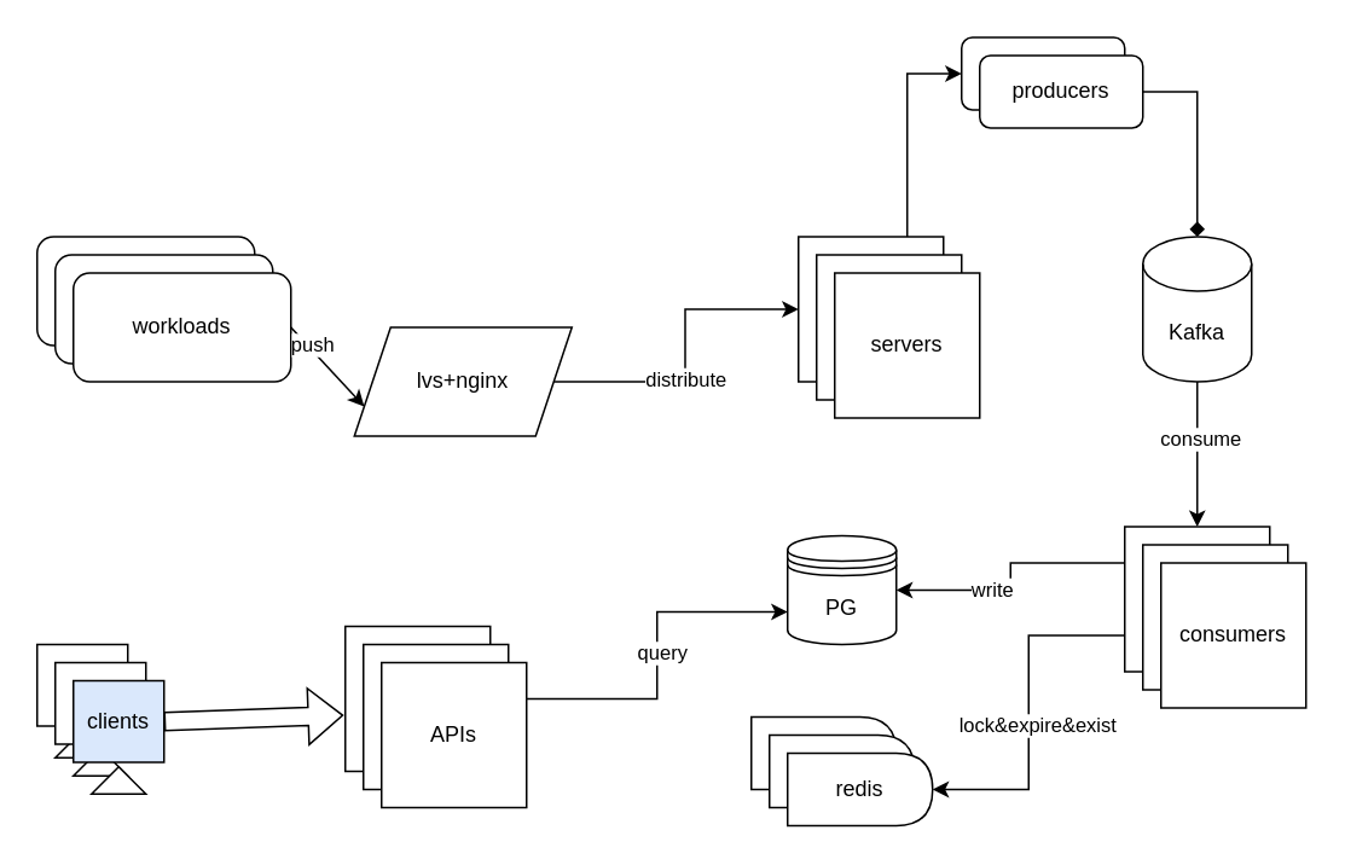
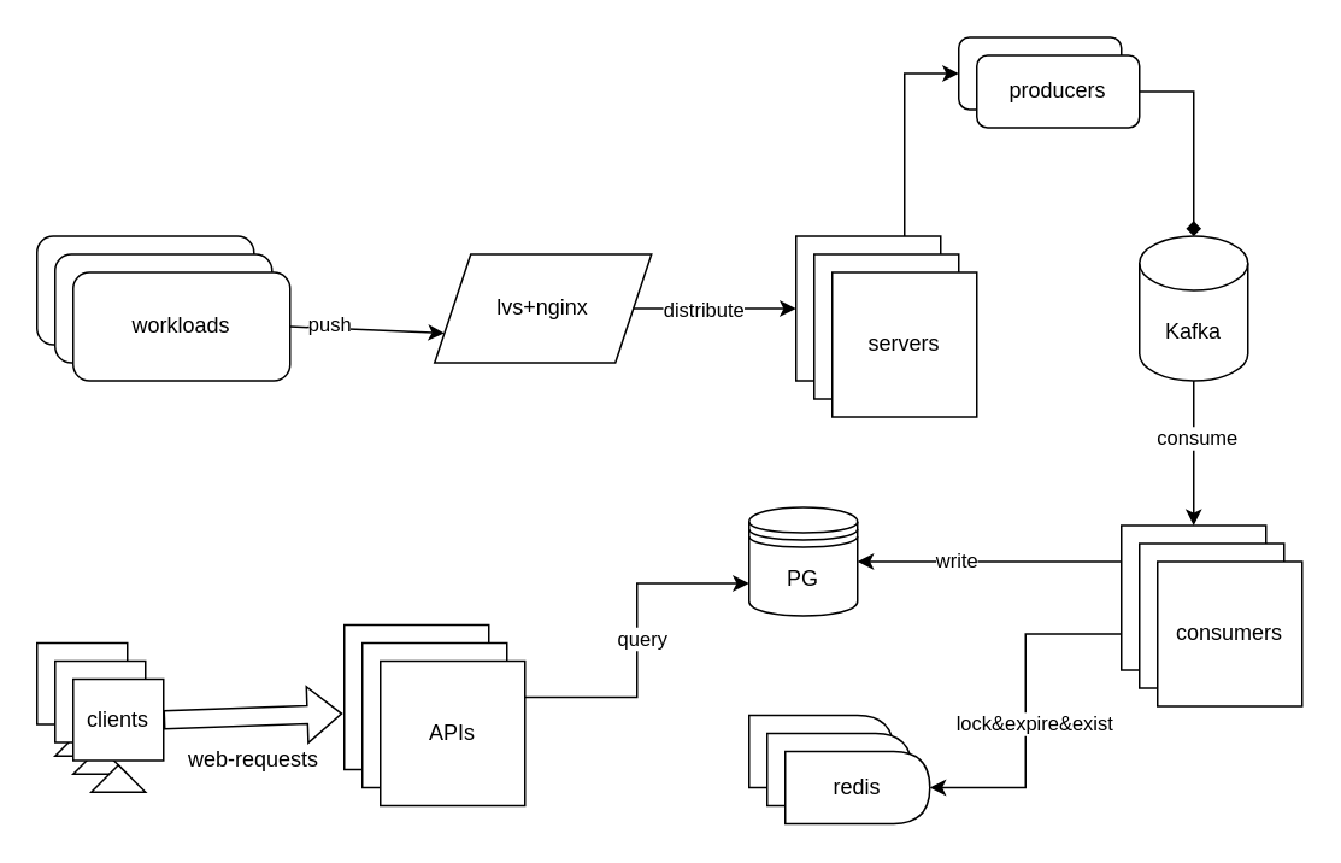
- <mxCell id="7" value="lvs+nginx" style="shape=parallelogram;perimeter=parallelogramPerimeter;whiteSpace=wrap;html=1;fixedSize=1;" parent="1" vertex="1"><mxGeometry x="195" y="180" width="120" height="60" as="geometry" /></mxCell>
+ <mxCell id="7" value="lvs+nginx" style="shape=parallelogram;perimeter=parallelogramPerimeter;whiteSpace=wrap;html=1;fixedSize=1;" parent="1" vertex="1"><mxGeometry x="240" y="140" width="120" height="60" as="geometry" /></mxCell>
- <mxCell id="22" value="PG" style="shape=datastore;whiteSpace=wrap;html=1;" parent="1" vertex="1"><mxGeometry x="434" y="295" width="60" height="60" as="geometry" /></mxCell>
+ <mxCell id="22" value="PG" style="shape=datastore;whiteSpace=wrap;html=1;" parent="1" vertex="1"><mxGeometry x="414" y="280" width="60" height="60" as="geometry" /></mxCell>
- <mxCell id="37" value="clients" style="rounded=0;whiteSpace=wrap;html=1;fillColor=#dae8fc;" parent="1" vertex="1"><mxGeometry x="40" y="375" width="50" height="45" as="geometry" /></mxCell>
+ <mxCell id="37" value="clients" style="rounded=0;whiteSpace=wrap;html=1;" parent="1" vertex="1"><mxGeometry x="40" y="375" width="50" height="45" as="geometry" /></mxCell>
+ <mxCell id="40" value="web-requests" style="text;html=1;strokeColor=none;fillColor=none;align=center;verticalAlign=middle;whiteSpace=wrap;rounded=0;" parent="1" vertex="1"><mxGeometry x="100" y="405" width="80" height="30" as="geometry" /></mxCell>
